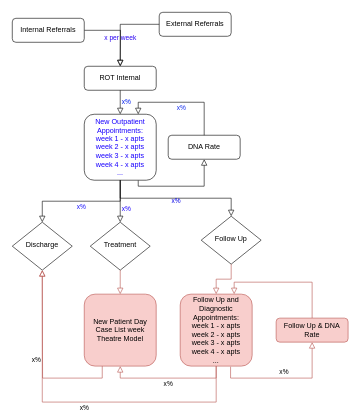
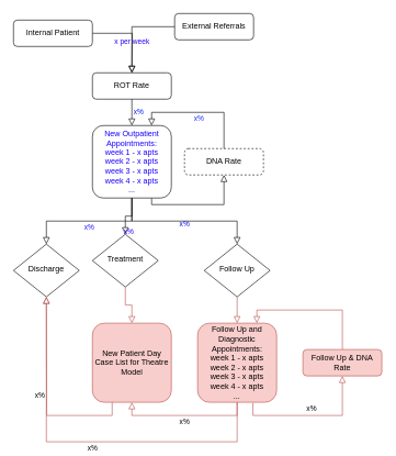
- <mxCell id="3" value="Internal Referrals" style="rounded=1;whiteSpace=wrap;html=1;fontSize=12;glass=0;strokeWidth=1;shadow=0;" parent="1" vertex="1"><mxGeometry x="20" y="30" width="120" height="40" as="geometry" /></mxCell>
+ <mxCell id="3" value="Internal Patient" style="rounded=1;whiteSpace=wrap;html=1;fontSize=12;glass=0;strokeWidth=1;shadow=0;" parent="1" vertex="1"><mxGeometry x="20" y="30" width="120" height="40" as="geometry" /></mxCell>
- <mxCell id="7" value="ROT Internal" style="rounded=1;whiteSpace=wrap;html=1;fontSize=12;glass=0;strokeWidth=1;shadow=0;" vertex="1" parent="1"><mxGeometry x="140" y="110" width="120" height="40" as="geometry" /></mxCell>
+ <mxCell id="7" value="ROT Rate" style="rounded=1;whiteSpace=wrap;html=1;fontSize=12;glass=0;strokeWidth=1;shadow=0;" vertex="1" parent="1"><mxGeometry x="140" y="110" width="120" height="40" as="geometry" /></mxCell>
- <mxCell id="9" value="DNA Rate" style="rounded=1;whiteSpace=wrap;html=1;fontSize=12;glass=0;strokeWidth=1;shadow=0;" vertex="1" parent="1"><mxGeometry x="280" y="225" width="120" height="40" as="geometry" /></mxCell>
+ <mxCell id="9" value="DNA Rate" style="rounded=1;whiteSpace=wrap;html=1;fontSize=12;glass=0;strokeWidth=1;shadow=0;dashed=1;" vertex="1" parent="1"><mxGeometry x="280" y="225" width="120" height="40" as="geometry" /></mxCell>
- <mxCell id="11" value="Follow Up" style="rhombus;whiteSpace=wrap;html=1;shadow=0;fontFamily=Helvetica;fontSize=12;align=center;strokeWidth=1;spacing=6;spacingTop=-4;" vertex="1" parent="1"><mxGeometry x="335" y="360" width="100" height="80" as="geometry" /></mxCell>
+ <mxCell id="11" value="Follow Up" style="rhombus;whiteSpace=wrap;html=1;shadow=0;fontFamily=Helvetica;fontSize=12;align=center;strokeWidth=1;spacing=6;spacingTop=-4;" vertex="1" parent="1"><mxGeometry x="310" y="370" width="100" height="80" as="geometry" /></mxCell>
- <mxCell id="10" value="Treatment" style="rhombus;whiteSpace=wrap;html=1;shadow=0;fontFamily=Helvetica;fontSize=12;align=center;strokeWidth=1;spacing=6;spacingTop=-4;" vertex="1" parent="1"><mxGeometry x="150" y="370" width="100" height="80" as="geometry" /></mxCell>
+ <mxCell id="10" value="Treatment" style="rhombus;whiteSpace=wrap;html=1;shadow=0;fontFamily=Helvetica;fontSize=12;align=center;strokeWidth=1;spacing=6;spacingTop=-4;" vertex="1" parent="1"><mxGeometry x="140" y="355" width="100" height="80" as="geometry" /></mxCell>
- <mxCell id="18" value="New Patient Day Case List week Theatre Model" style="rounded=1;whiteSpace=wrap;html=1;fontSize=12;glass=0;strokeWidth=1;shadow=0;fillColor=#f8cecc;strokeColor=#b85450;" vertex="1" parent="1"><mxGeometry x="140" y="490" width="120" height="120" as="geometry" /></mxCell>
+ <mxCell id="18" value="New Patient Day Case List for Theatre Model" style="rounded=1;whiteSpace=wrap;html=1;fontSize=12;glass=0;strokeWidth=1;shadow=0;fillColor=#f8cecc;strokeColor=#b85450;" vertex="1" parent="1"><mxGeometry x="140" y="490" width="120" height="120" as="geometry" /></mxCell>
